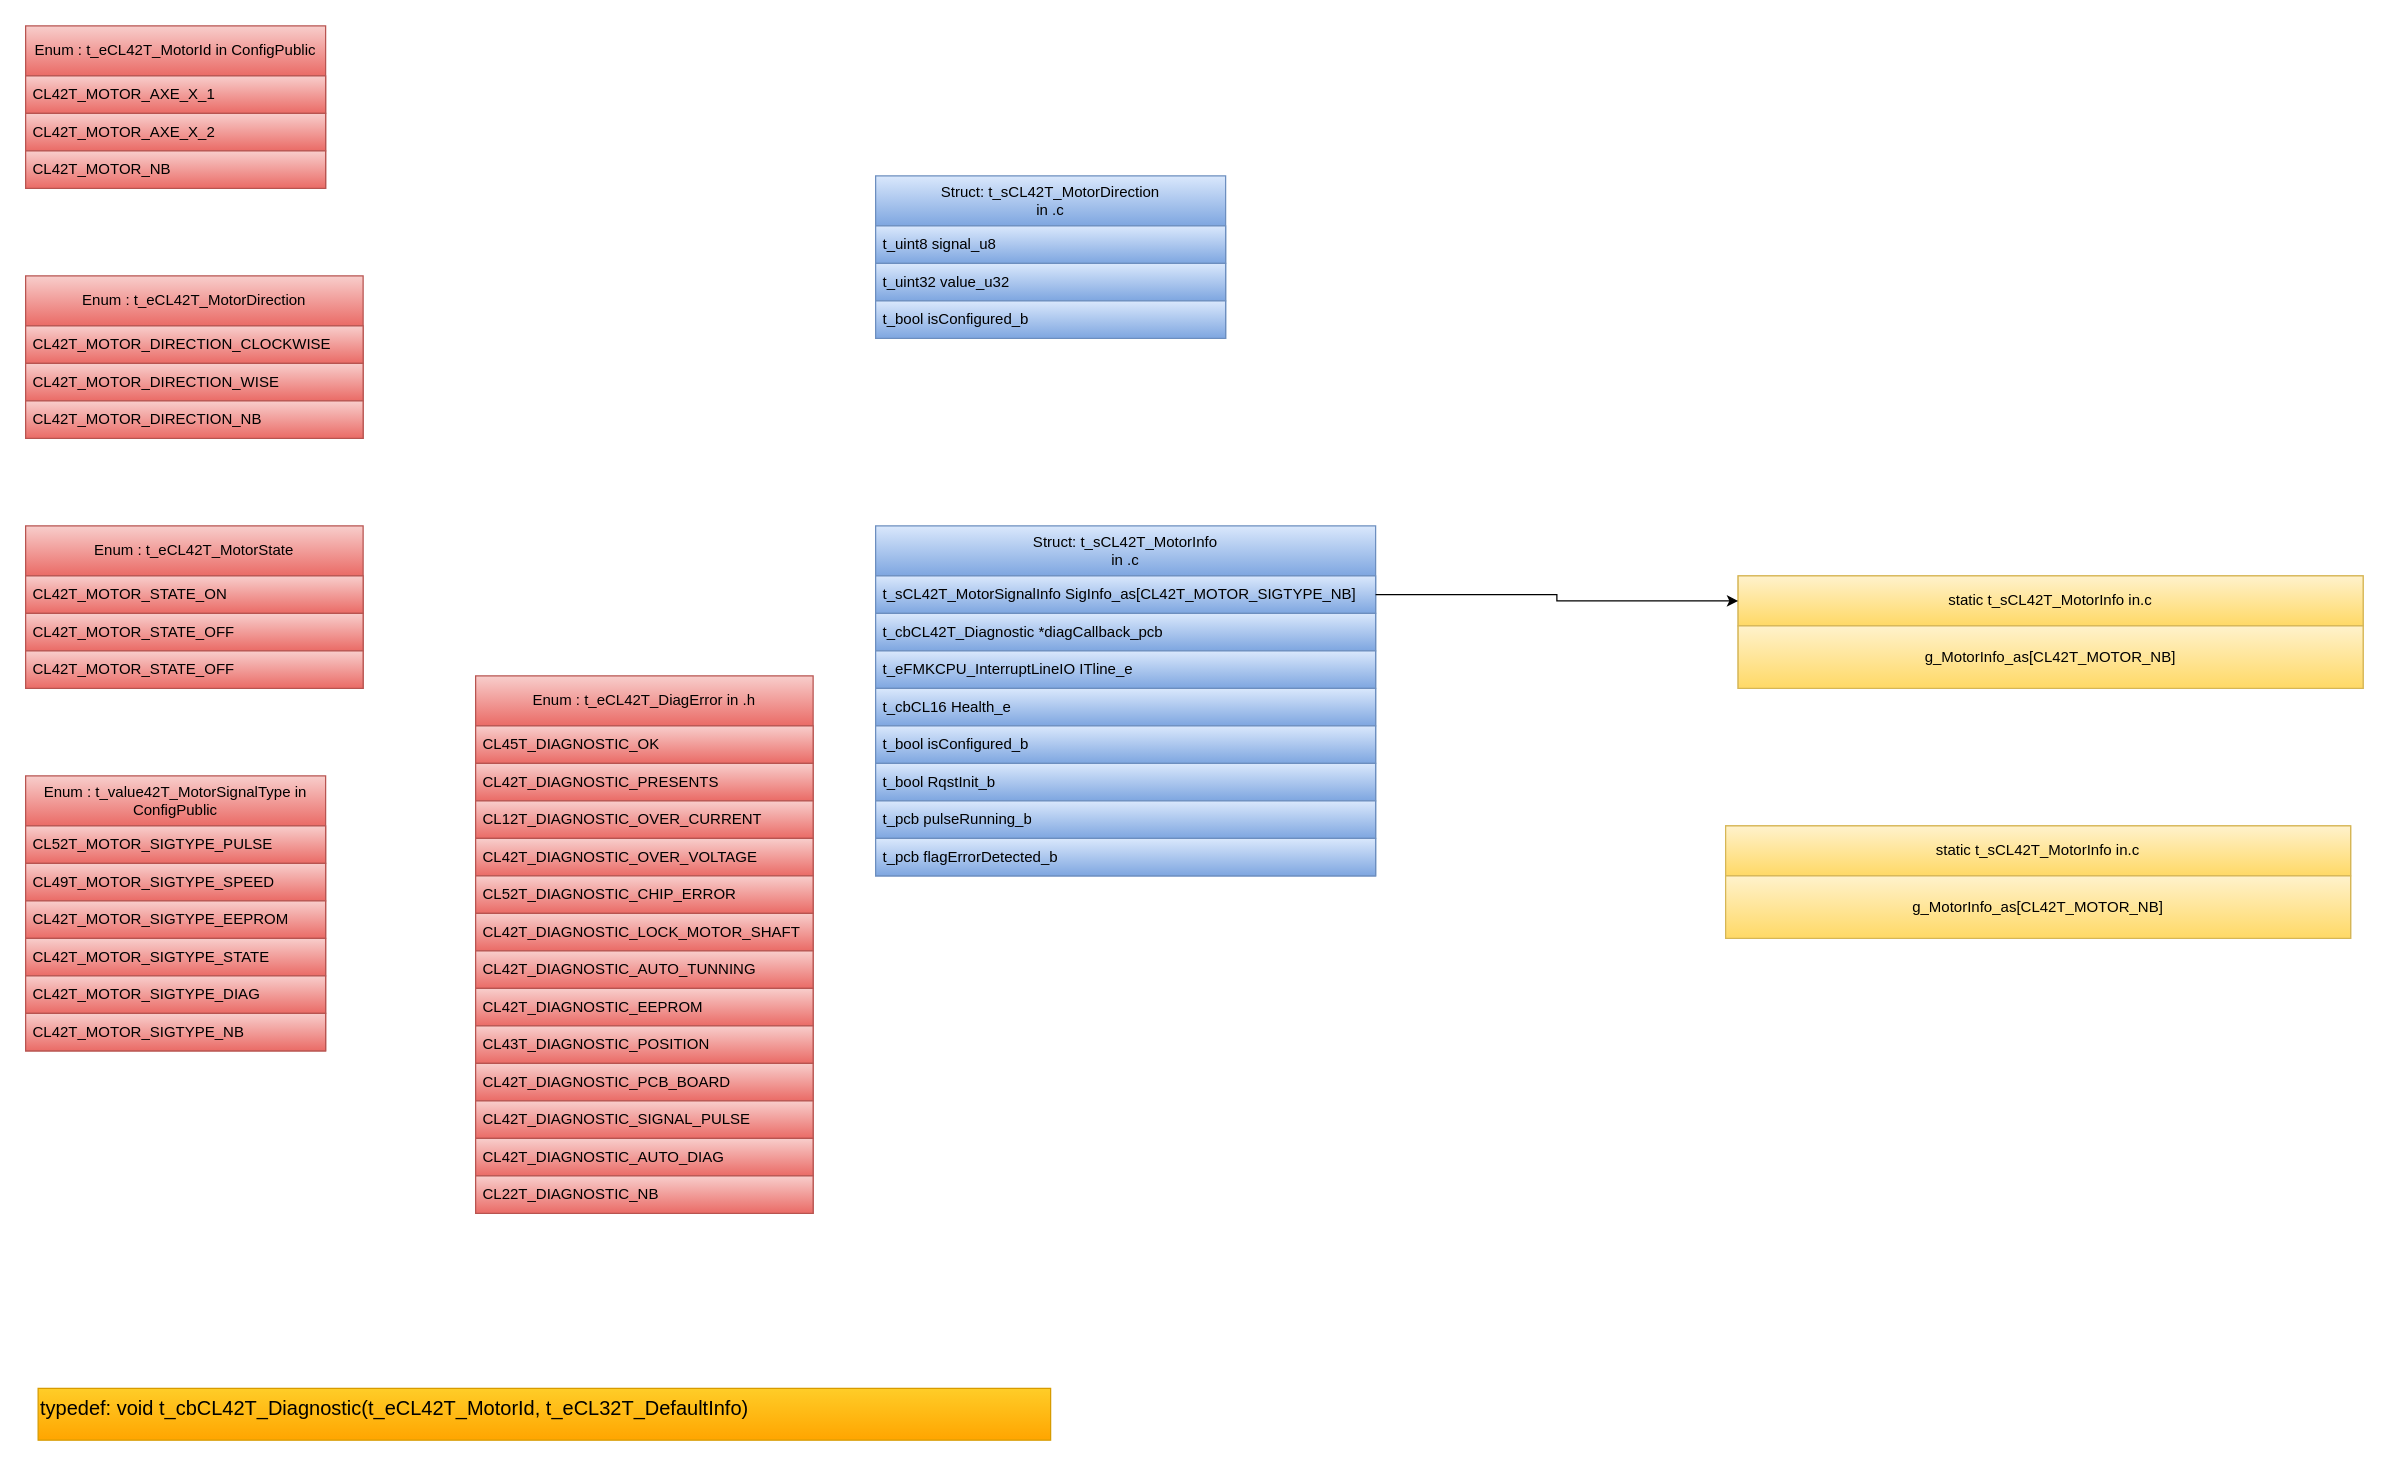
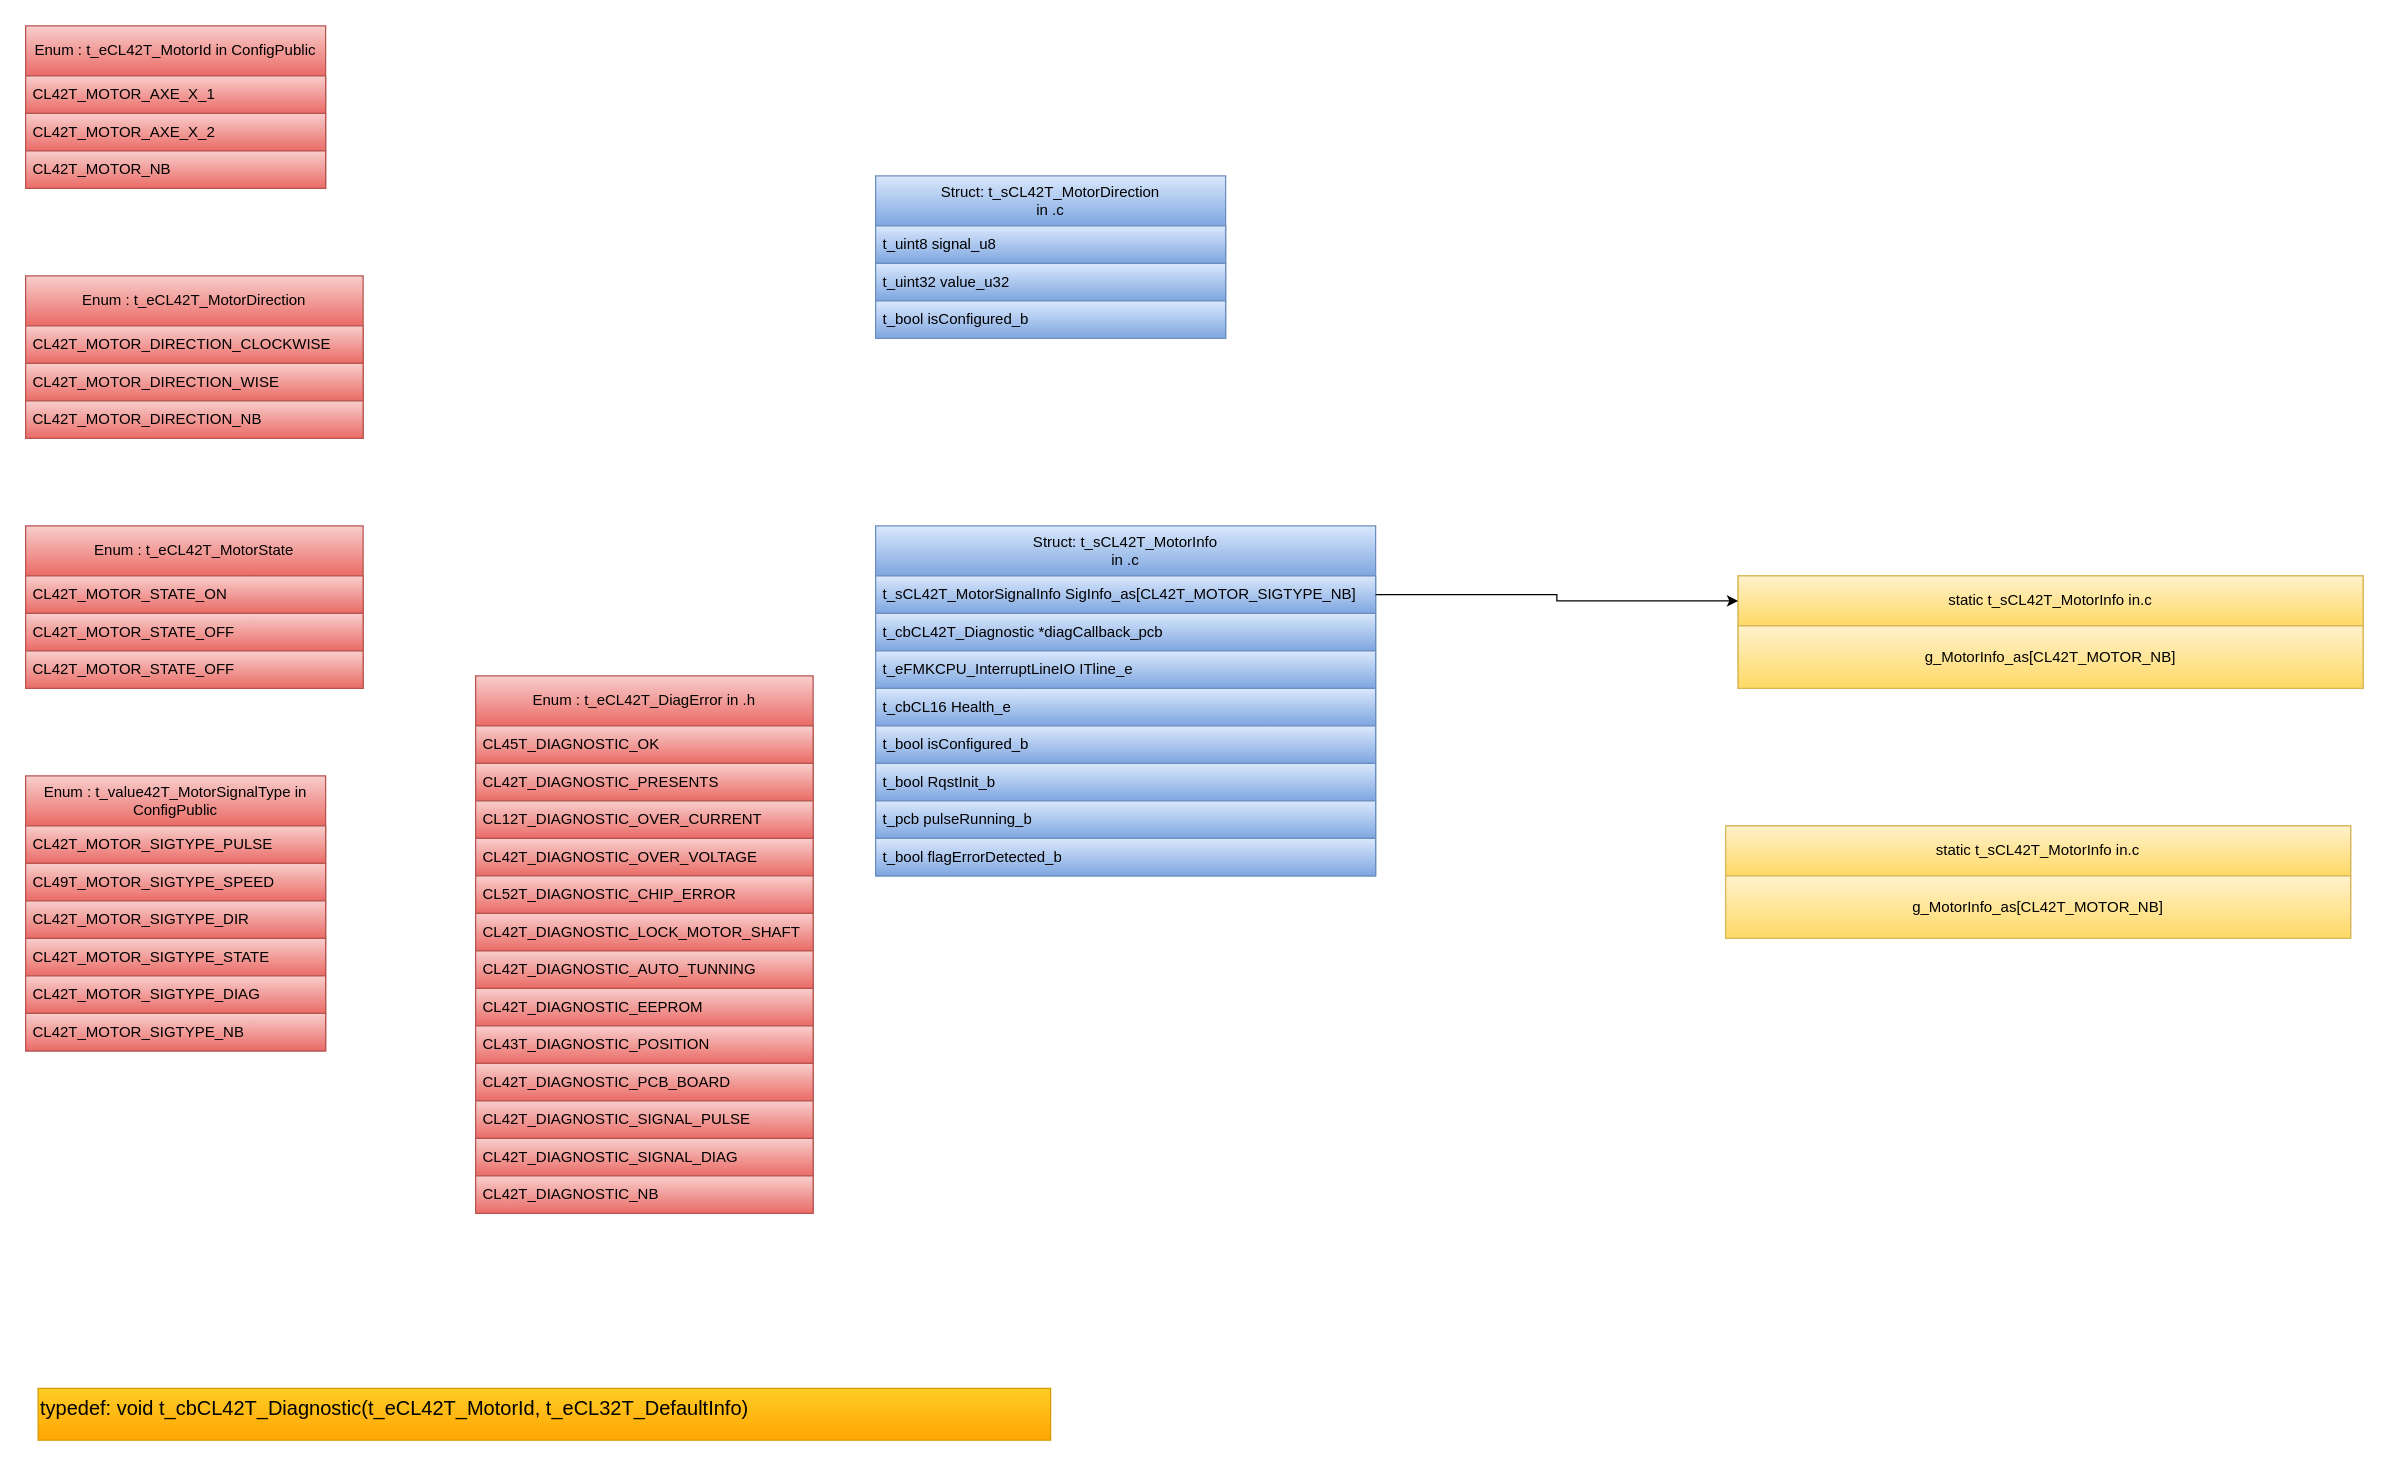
- <mxCell id="19" value="CL52T_MOTOR_SIGTYPE_PULSE" style="text;strokeColor=#b85450;fillColor=#f8cecc;align=left;verticalAlign=middle;spacingLeft=4;spacingRight=4;overflow=hidden;points=[[0,0.5],[1,0.5]];portConstraint=eastwest;rotatable=0;whiteSpace=wrap;html=1;gradientColor=#ea6b66;fontColor=#000000;" vertex="1" parent="18"><mxGeometry y="40" width="240" height="30" as="geometry" /></mxCell>
+ <mxCell id="19" value="CL42T_MOTOR_SIGTYPE_PULSE" style="text;strokeColor=#b85450;fillColor=#f8cecc;align=left;verticalAlign=middle;spacingLeft=4;spacingRight=4;overflow=hidden;points=[[0,0.5],[1,0.5]];portConstraint=eastwest;rotatable=0;whiteSpace=wrap;html=1;gradientColor=#ea6b66;fontColor=#000000;" vertex="1" parent="18"><mxGeometry y="40" width="240" height="30" as="geometry" /></mxCell>
- <mxCell id="48" value="t_pcb flagErrorDetected_b" style="text;strokeColor=#6c8ebf;fillColor=#dae8fc;align=left;verticalAlign=middle;spacingLeft=4;spacingRight=4;overflow=hidden;points=[[0,0.5],[1,0.5]];portConstraint=eastwest;rotatable=0;whiteSpace=wrap;html=1;gradientColor=#7ea6e0;fontColor=#000000;" vertex="1" parent="40"><mxGeometry y="250" width="400" height="30" as="geometry" /></mxCell>
+ <mxCell id="48" value="t_bool flagErrorDetected_b" style="text;strokeColor=#6c8ebf;fillColor=#dae8fc;align=left;verticalAlign=middle;spacingLeft=4;spacingRight=4;overflow=hidden;points=[[0,0.5],[1,0.5]];portConstraint=eastwest;rotatable=0;whiteSpace=wrap;html=1;gradientColor=#7ea6e0;fontColor=#000000;" vertex="1" parent="40"><mxGeometry y="250" width="400" height="30" as="geometry" /></mxCell>
- <mxCell id="21" value="CL42T_MOTOR_SIGTYPE_EEPROM" style="text;strokeColor=#b85450;fillColor=#f8cecc;align=left;verticalAlign=middle;spacingLeft=4;spacingRight=4;overflow=hidden;points=[[0,0.5],[1,0.5]];portConstraint=eastwest;rotatable=0;whiteSpace=wrap;html=1;gradientColor=#ea6b66;fontColor=#000000;" vertex="1" parent="18"><mxGeometry y="100" width="240" height="30" as="geometry" /></mxCell>
+ <mxCell id="21" value="CL42T_MOTOR_SIGTYPE_DIR" style="text;strokeColor=#b85450;fillColor=#f8cecc;align=left;verticalAlign=middle;spacingLeft=4;spacingRight=4;overflow=hidden;points=[[0,0.5],[1,0.5]];portConstraint=eastwest;rotatable=0;whiteSpace=wrap;html=1;gradientColor=#ea6b66;fontColor=#000000;" vertex="1" parent="18"><mxGeometry y="100" width="240" height="30" as="geometry" /></mxCell>
- <mxCell id="38" value="CL42T_DIAGNOSTIC_AUTO_DIAG" style="text;strokeColor=#b85450;fillColor=#f8cecc;align=left;verticalAlign=middle;spacingLeft=4;spacingRight=4;overflow=hidden;points=[[0,0.5],[1,0.5]];portConstraint=eastwest;rotatable=0;whiteSpace=wrap;html=1;gradientColor=#ea6b66;fontColor=#000000;" vertex="1" parent="26"><mxGeometry y="370" width="270" height="30" as="geometry" /></mxCell>
+ <mxCell id="38" value="CL42T_DIAGNOSTIC_SIGNAL_DIAG" style="text;strokeColor=#b85450;fillColor=#f8cecc;align=left;verticalAlign=middle;spacingLeft=4;spacingRight=4;overflow=hidden;points=[[0,0.5],[1,0.5]];portConstraint=eastwest;rotatable=0;whiteSpace=wrap;html=1;gradientColor=#ea6b66;fontColor=#000000;" vertex="1" parent="26"><mxGeometry y="370" width="270" height="30" as="geometry" /></mxCell>
- <mxCell id="39" value="CL22T_DIAGNOSTIC_NB" style="text;strokeColor=#b85450;fillColor=#f8cecc;align=left;verticalAlign=middle;spacingLeft=4;spacingRight=4;overflow=hidden;points=[[0,0.5],[1,0.5]];portConstraint=eastwest;rotatable=0;whiteSpace=wrap;html=1;gradientColor=#ea6b66;fontColor=#000000;" vertex="1" parent="26"><mxGeometry y="400" width="270" height="30" as="geometry" /></mxCell>
+ <mxCell id="39" value="CL42T_DIAGNOSTIC_NB" style="text;strokeColor=#b85450;fillColor=#f8cecc;align=left;verticalAlign=middle;spacingLeft=4;spacingRight=4;overflow=hidden;points=[[0,0.5],[1,0.5]];portConstraint=eastwest;rotatable=0;whiteSpace=wrap;html=1;gradientColor=#ea6b66;fontColor=#000000;" vertex="1" parent="26"><mxGeometry y="400" width="270" height="30" as="geometry" /></mxCell>
